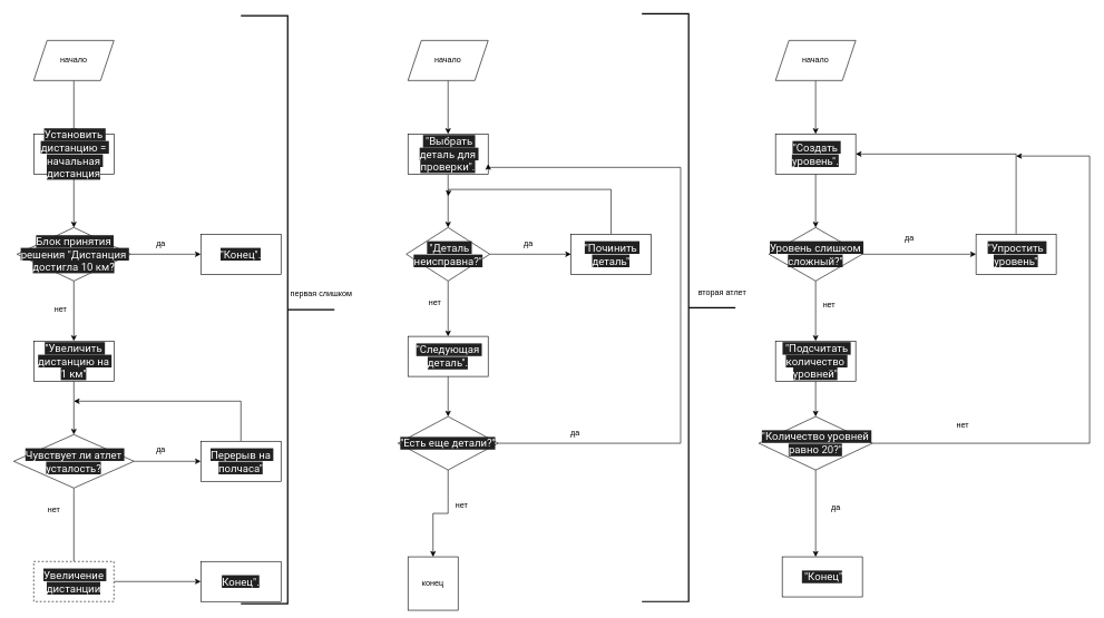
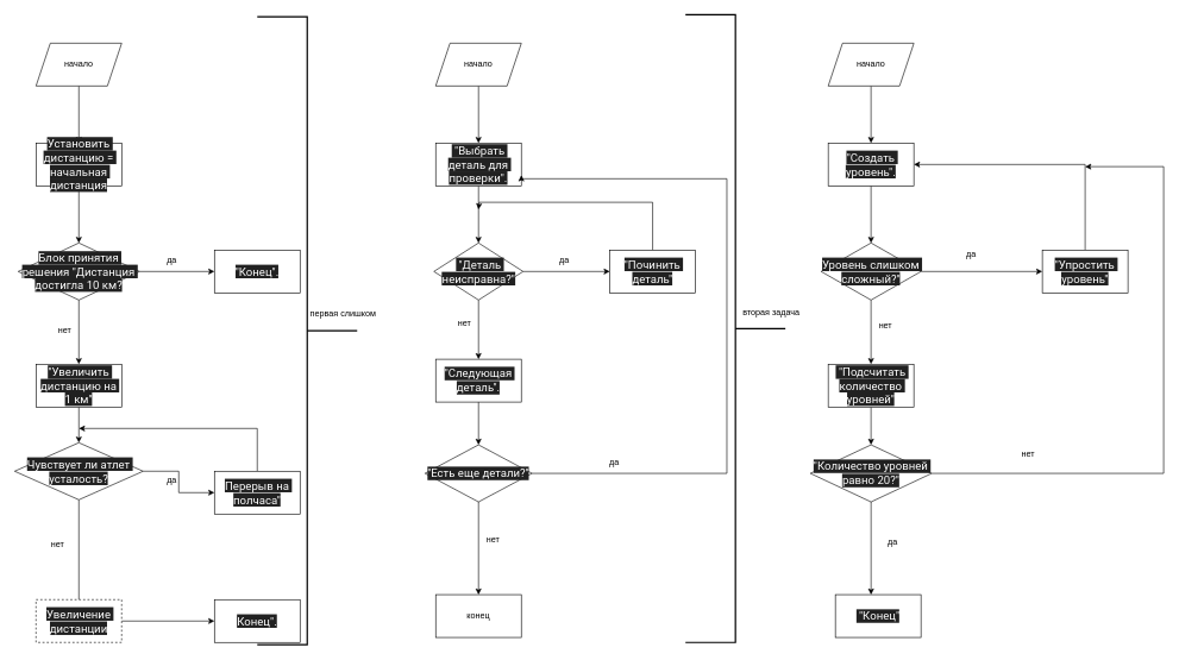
- <mxCell id="46" value="вторая атлет" style="text;html=1;align=center;verticalAlign=middle;resizable=0;points=[];autosize=1;strokeColor=none;fillColor=none;" vertex="1" parent="1"><mxGeometry x="1030" y="423" width="100" height="30" as="geometry" /></mxCell>
+ <mxCell id="46" value="вторая задача" style="text;html=1;align=center;verticalAlign=middle;resizable=0;points=[];autosize=1;strokeColor=none;fillColor=none;" vertex="1" parent="1"><mxGeometry x="1030" y="423" width="100" height="30" as="geometry" /></mxCell>
- <mxCell id="16" value="&lt;span style=&quot;color: rgb(255, 255, 255); font-family: Roboto, -apple-system, BlinkMacSystemFont, &amp;quot;Apple Color Emoji&amp;quot;, &amp;quot;Segoe UI&amp;quot;, Oxygen, Ubuntu, Cantarell, &amp;quot;Fira Sans&amp;quot;, &amp;quot;Droid Sans&amp;quot;, &amp;quot;Helvetica Neue&amp;quot;, sans-serif; font-size: 16px; text-align: start; white-space-collapse: preserve; background-color: rgb(33, 33, 33);&quot;&gt;Чувствует ли атлет усталость?&lt;/span&gt;" style="rhombus;whiteSpace=wrap;html=1;" vertex="1" parent="1"><mxGeometry x="20" y="650" width="180" height="80" as="geometry" /></mxCell>
+ <mxCell id="16" value="&lt;span style=&quot;color: rgb(255, 255, 255); font-family: Roboto, -apple-system, BlinkMacSystemFont, &amp;quot;Apple Color Emoji&amp;quot;, &amp;quot;Segoe UI&amp;quot;, Oxygen, Ubuntu, Cantarell, &amp;quot;Fira Sans&amp;quot;, &amp;quot;Droid Sans&amp;quot;, &amp;quot;Helvetica Neue&amp;quot;, sans-serif; font-size: 16px; text-align: start; white-space-collapse: preserve; background-color: rgb(33, 33, 33);&quot;&gt;Чувствует ли атлет усталость?&lt;/span&gt;" style="rhombus;whiteSpace=wrap;html=1;" vertex="1" parent="1"><mxGeometry x="20" y="620" width="180" height="80" as="geometry" /></mxCell>
- <mxCell id="43" value="конец" style="whiteSpace=wrap;html=1;" vertex="1" parent="1"><mxGeometry x="610" y="833" width="75" height="80" as="geometry" /></mxCell>
+ <mxCell id="43" value="конец" style="whiteSpace=wrap;html=1;" vertex="1" parent="1"><mxGeometry x="610" y="833" width="120" height="60" as="geometry" /></mxCell>
